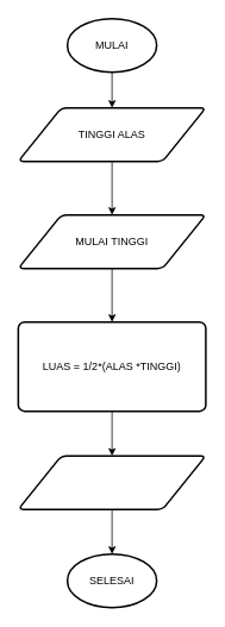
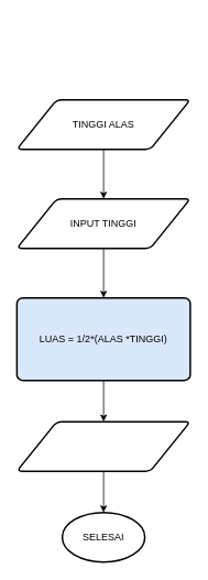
- <mxCell id="3" value="MULAI" style="strokeWidth=2;html=1;shape=mxgraph.flowchart.start_1;whiteSpace=wrap;" vertex="1" parent="1"><mxGeometry x="75" y="20" width="100" height="60" as="geometry" /></mxCell>
- <mxCell id="2" style="edgeStyle=orthogonalEdgeStyle;rounded=0;orthogonalLoop=1;jettySize=auto;html=1;entryX=0.5;entryY=0;entryDx=0;entryDy=0;" edge="1" parent="1" source="3" target="5"><mxGeometry relative="1" as="geometry" /></mxCell>
- <mxCell id="7" value="MULAI TINGGI" style="shape=parallelogram;html=1;strokeWidth=2;perimeter=parallelogramPerimeter;whiteSpace=wrap;rounded=1;arcSize=12;size=0.23;" vertex="1" parent="1"><mxGeometry x="20" y="240" width="210" height="60" as="geometry" /></mxCell>
+ <mxCell id="7" value="INPUT TINGGI" style="shape=parallelogram;html=1;strokeWidth=2;perimeter=parallelogramPerimeter;whiteSpace=wrap;rounded=1;arcSize=12;size=0.23;" vertex="1" parent="1"><mxGeometry x="20" y="240" width="210" height="60" as="geometry" /></mxCell>
- <mxCell id="9" value="LUAS = 1/2*(ALAS *TINGGI)" style="rounded=1;whiteSpace=wrap;html=1;absoluteArcSize=1;arcSize=14;strokeWidth=2;" vertex="1" parent="1"><mxGeometry x="20" y="360" width="210" height="100" as="geometry" /></mxCell>
+ <mxCell id="9" value="LUAS = 1/2*(ALAS *TINGGI)" style="rounded=1;whiteSpace=wrap;html=1;absoluteArcSize=1;arcSize=14;strokeWidth=2;fillColor=#dae8fc;" vertex="1" parent="1"><mxGeometry x="20" y="360" width="210" height="100" as="geometry" /></mxCell>
